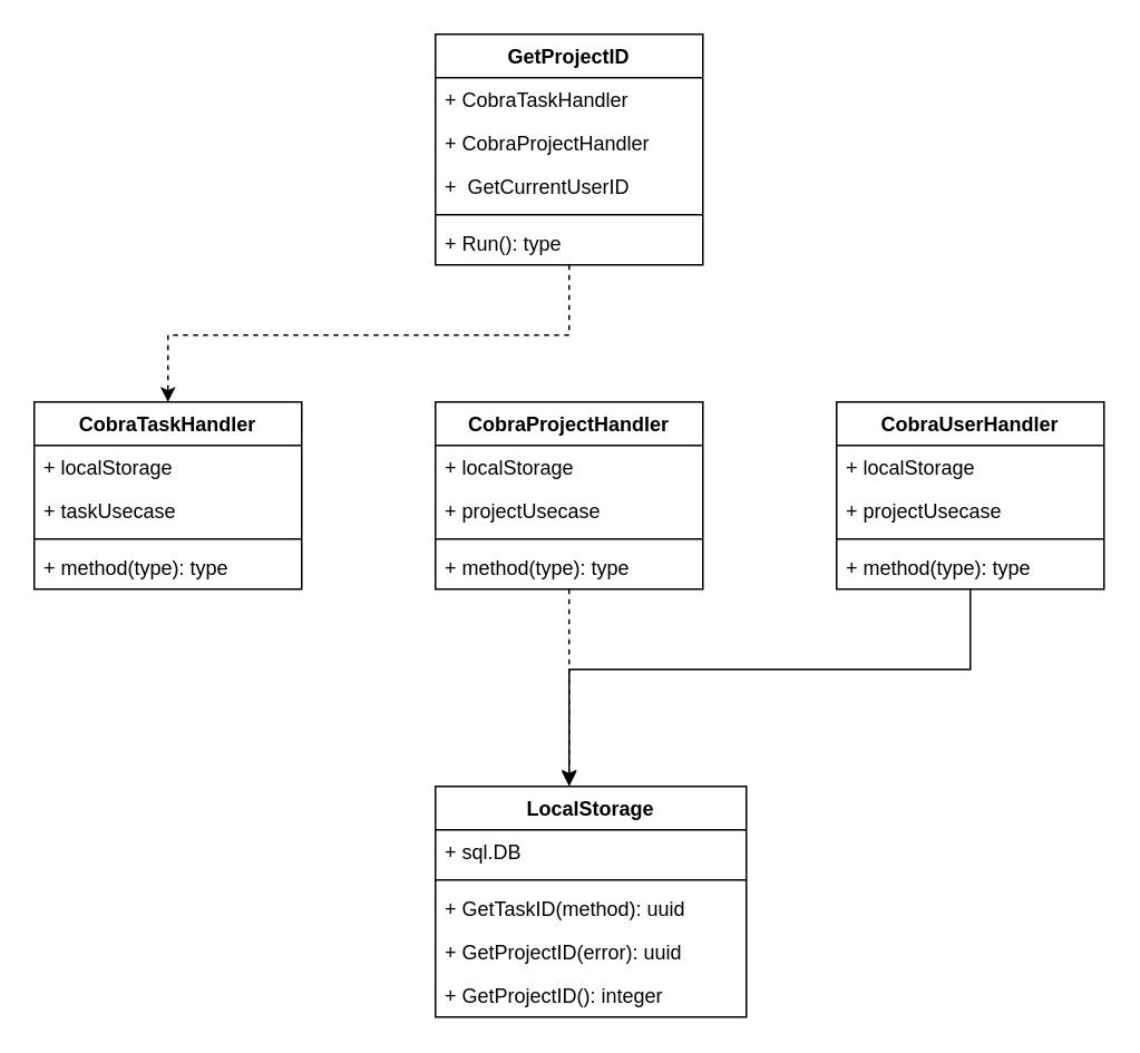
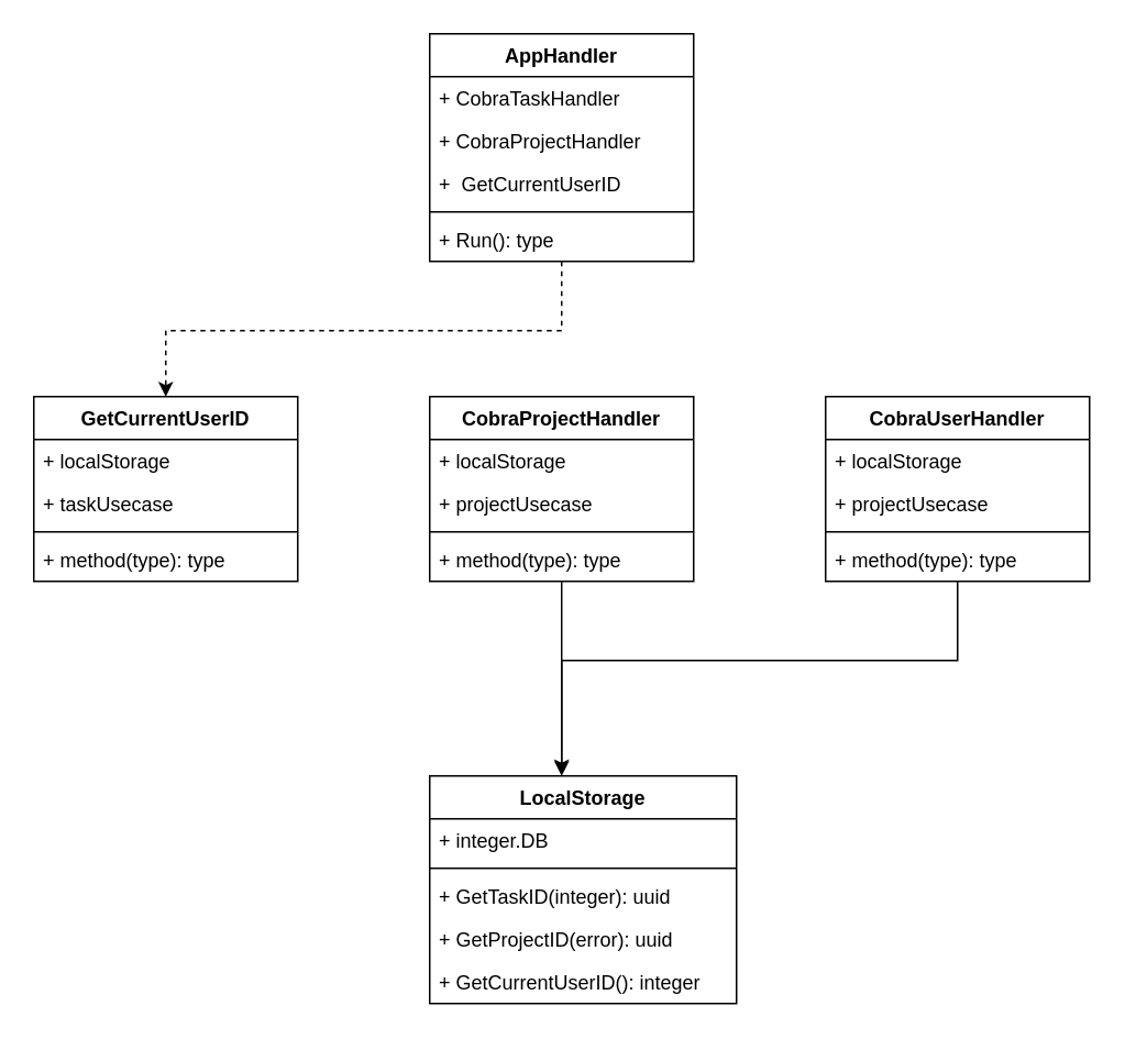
- <mxCell id="26" value="GetProjectID" style="swimlane;fontStyle=1;align=center;verticalAlign=top;childLayout=stackLayout;horizontal=1;startSize=26;horizontalStack=0;resizeParent=1;resizeParentMax=0;resizeLast=0;collapsible=1;marginBottom=0;" vertex="1" parent="1"><mxGeometry x="260" y="20" width="160" height="138" as="geometry" /></mxCell>
+ <mxCell id="26" value="AppHandler" style="swimlane;fontStyle=1;align=center;verticalAlign=top;childLayout=stackLayout;horizontal=1;startSize=26;horizontalStack=0;resizeParent=1;resizeParentMax=0;resizeLast=0;collapsible=1;marginBottom=0;" vertex="1" parent="1"><mxGeometry x="260" y="20" width="160" height="138" as="geometry" /></mxCell>
- <mxCell id="8" value="CobraTaskHandler" style="swimlane;fontStyle=1;align=center;verticalAlign=top;childLayout=stackLayout;horizontal=1;startSize=26;horizontalStack=0;resizeParent=1;resizeParentMax=0;resizeLast=0;collapsible=1;marginBottom=0;" vertex="1" parent="1"><mxGeometry x="20" y="240" width="160" height="112" as="geometry" /></mxCell>
+ <mxCell id="8" value="GetCurrentUserID" style="swimlane;fontStyle=1;align=center;verticalAlign=top;childLayout=stackLayout;horizontal=1;startSize=26;horizontalStack=0;resizeParent=1;resizeParentMax=0;resizeLast=0;collapsible=1;marginBottom=0;" vertex="1" parent="1"><mxGeometry x="20" y="240" width="160" height="112" as="geometry" /></mxCell>
- <mxCell id="13" style="edgeStyle=orthogonalEdgeStyle;rounded=0;orthogonalLoop=1;jettySize=auto;html=1;entryX=0.43;entryY=-0.007;entryDx=0;entryDy=0;entryPerimeter=0;dashed=1;" edge="1" parent="1" source="14" target="2"><mxGeometry relative="1" as="geometry"><mxPoint x="340" y="400" as="targetPoint" /></mxGeometry></mxCell>
+ <mxCell id="13" style="edgeStyle=orthogonalEdgeStyle;rounded=0;orthogonalLoop=1;jettySize=auto;html=1;entryX=0.43;entryY=-0.007;entryDx=0;entryDy=0;entryPerimeter=0;" edge="1" parent="1" source="14" target="2"><mxGeometry relative="1" as="geometry"><mxPoint x="340" y="400" as="targetPoint" /></mxGeometry></mxCell>
- <mxCell id="3" value="+ sql.DB" style="text;strokeColor=none;fillColor=none;align=left;verticalAlign=top;spacingLeft=4;spacingRight=4;overflow=hidden;rotatable=0;points=[[0,0.5],[1,0.5]];portConstraint=eastwest;" vertex="1" parent="2"><mxGeometry y="26" width="186" height="26" as="geometry" /></mxCell>
+ <mxCell id="3" value="+ integer.DB" style="text;strokeColor=none;fillColor=none;align=left;verticalAlign=top;spacingLeft=4;spacingRight=4;overflow=hidden;rotatable=0;points=[[0,0.5],[1,0.5]];portConstraint=eastwest;" vertex="1" parent="2"><mxGeometry y="26" width="186" height="26" as="geometry" /></mxCell>
- <mxCell id="5" value="+ GetTaskID(method): uuid" style="text;strokeColor=none;fillColor=none;align=left;verticalAlign=top;spacingLeft=4;spacingRight=4;overflow=hidden;rotatable=0;points=[[0,0.5],[1,0.5]];portConstraint=eastwest;" vertex="1" parent="2"><mxGeometry y="60" width="186" height="26" as="geometry" /></mxCell>
+ <mxCell id="5" value="+ GetTaskID(integer): uuid" style="text;strokeColor=none;fillColor=none;align=left;verticalAlign=top;spacingLeft=4;spacingRight=4;overflow=hidden;rotatable=0;points=[[0,0.5],[1,0.5]];portConstraint=eastwest;" vertex="1" parent="2"><mxGeometry y="60" width="186" height="26" as="geometry" /></mxCell>
- <mxCell id="7" value="+ GetProjectID(): integer" style="text;strokeColor=none;fillColor=none;align=left;verticalAlign=top;spacingLeft=4;spacingRight=4;overflow=hidden;rotatable=0;points=[[0,0.5],[1,0.5]];portConstraint=eastwest;" vertex="1" parent="2"><mxGeometry y="112" width="186" height="26" as="geometry" /></mxCell>
+ <mxCell id="7" value="+ GetCurrentUserID(): integer" style="text;strokeColor=none;fillColor=none;align=left;verticalAlign=top;spacingLeft=4;spacingRight=4;overflow=hidden;rotatable=0;points=[[0,0.5],[1,0.5]];portConstraint=eastwest;" vertex="1" parent="2"><mxGeometry y="112" width="186" height="26" as="geometry" /></mxCell>
